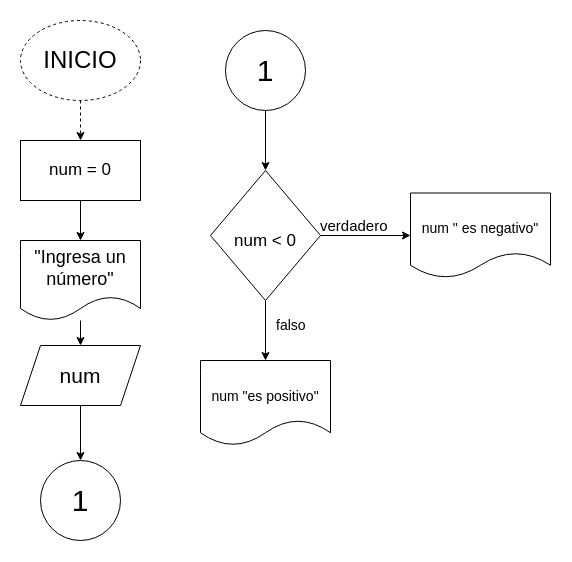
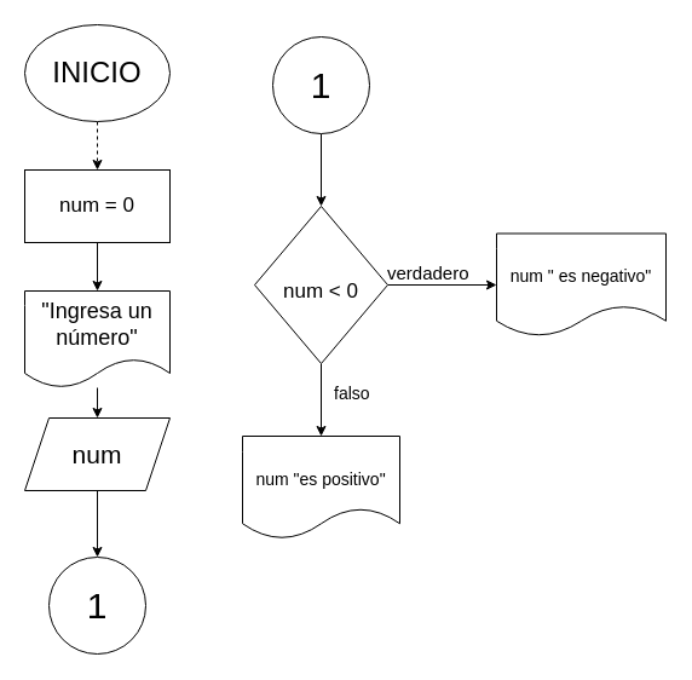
- <mxCell id="3" value="&lt;font style=&quot;font-size: 24px;&quot;&gt;INICIO&lt;/font&gt;" style="ellipse;whiteSpace=wrap;html=1;dashed=1;" vertex="1" parent="1"><mxGeometry x="20" y="20" width="120" height="80" as="geometry" /></mxCell>
+ <mxCell id="3" value="&lt;font style=&quot;font-size: 24px;&quot;&gt;INICIO&lt;/font&gt;" style="ellipse;whiteSpace=wrap;html=1;" vertex="1" parent="1"><mxGeometry x="20" y="20" width="120" height="80" as="geometry" /></mxCell>
